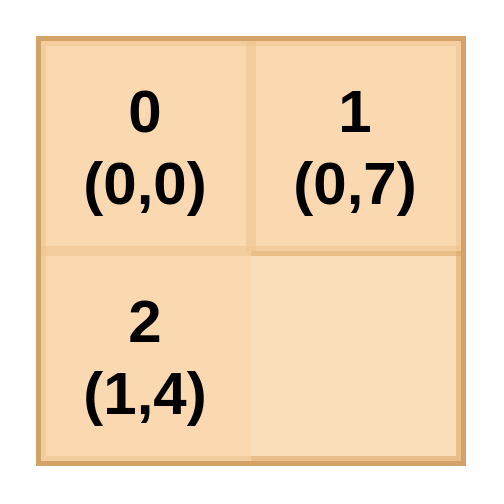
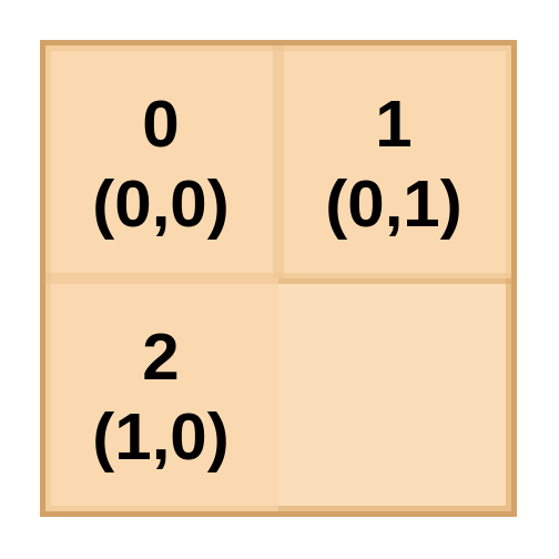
- <mxCell id="5" value="&lt;font face=&quot;helvetica&quot; style=&quot;font-size: 30px;&quot;&gt;1&lt;/font&gt;&lt;br style=&quot;font-family: helvetica; font-size: 30px; font-style: normal; letter-spacing: normal; text-align: center; text-indent: 0px; text-transform: none; word-spacing: 0px;&quot;&gt;&lt;span style=&quot;font-family: helvetica; font-size: 30px; font-style: normal; letter-spacing: normal; text-align: center; text-indent: 0px; text-transform: none; word-spacing: 0px; display: inline; float: none;&quot;&gt;(0,7)&lt;/span&gt;" style="shape=partialRectangle;html=1;whiteSpace=wrap;connectable=0;overflow=hidden;top=0;left=0;bottom=0;right=0;pointerEvents=1;fontStyle=1;fontSize=30;strokeWidth=5;sketch=0;opacity=60;strokeColor=#b46504;fillColor=#fad7ac;fontColor=#000000;" vertex="1" parent="3"><mxGeometry x="105" width="105" height="105" as="geometry" /></mxCell>
+ <mxCell id="5" value="&lt;font face=&quot;helvetica&quot; style=&quot;font-size: 30px;&quot;&gt;1&lt;/font&gt;&lt;br style=&quot;font-family: helvetica; font-size: 30px; font-style: normal; letter-spacing: normal; text-align: center; text-indent: 0px; text-transform: none; word-spacing: 0px;&quot;&gt;&lt;span style=&quot;font-family: helvetica; font-size: 30px; font-style: normal; letter-spacing: normal; text-align: center; text-indent: 0px; text-transform: none; word-spacing: 0px; display: inline; float: none;&quot;&gt;(0,1)&lt;/span&gt;" style="shape=partialRectangle;html=1;whiteSpace=wrap;connectable=0;overflow=hidden;top=0;left=0;bottom=0;right=0;pointerEvents=1;fontStyle=1;fontSize=30;strokeWidth=5;sketch=0;opacity=60;strokeColor=#b46504;fillColor=#fad7ac;fontColor=#000000;" vertex="1" parent="3"><mxGeometry x="105" width="105" height="105" as="geometry" /></mxCell>
- <mxCell id="7" value="&lt;font face=&quot;helvetica&quot; style=&quot;font-size: 30px;&quot;&gt;2&lt;/font&gt;&lt;br style=&quot;font-family: helvetica; font-size: 30px; font-style: normal; letter-spacing: normal; text-align: center; text-indent: 0px; text-transform: none; word-spacing: 0px;&quot;&gt;&lt;span style=&quot;font-family: helvetica; font-size: 30px; font-style: normal; letter-spacing: normal; text-align: center; text-indent: 0px; text-transform: none; word-spacing: 0px; display: inline; float: none;&quot;&gt;(1,4)&lt;/span&gt;" style="shape=partialRectangle;html=1;whiteSpace=wrap;connectable=0;overflow=hidden;top=0;left=0;bottom=0;right=0;pointerEvents=1;fontStyle=1;fontSize=30;strokeWidth=5;sketch=0;opacity=60;strokeColor=#b46504;fillColor=#fad7ac;fontColor=#000000;" vertex="1" parent="6"><mxGeometry width="105" height="105" as="geometry" /></mxCell>
+ <mxCell id="7" value="&lt;font face=&quot;helvetica&quot; style=&quot;font-size: 30px;&quot;&gt;2&lt;/font&gt;&lt;br style=&quot;font-family: helvetica; font-size: 30px; font-style: normal; letter-spacing: normal; text-align: center; text-indent: 0px; text-transform: none; word-spacing: 0px;&quot;&gt;&lt;span style=&quot;font-family: helvetica; font-size: 30px; font-style: normal; letter-spacing: normal; text-align: center; text-indent: 0px; text-transform: none; word-spacing: 0px; display: inline; float: none;&quot;&gt;(1,0)&lt;/span&gt;" style="shape=partialRectangle;html=1;whiteSpace=wrap;connectable=0;overflow=hidden;top=0;left=0;bottom=0;right=0;pointerEvents=1;fontStyle=1;fontSize=30;strokeWidth=5;sketch=0;opacity=60;strokeColor=#b46504;fillColor=#fad7ac;fontColor=#000000;" vertex="1" parent="6"><mxGeometry width="105" height="105" as="geometry" /></mxCell>
